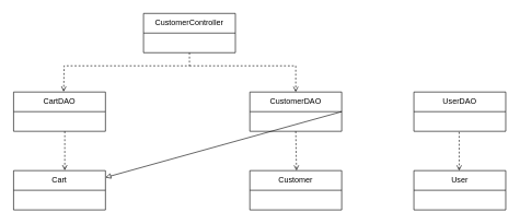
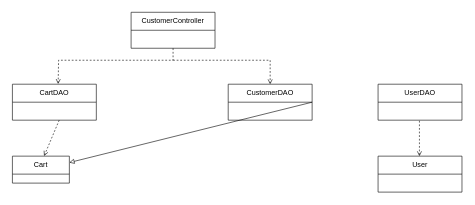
- <mxCell id="12" value="" style="endArrow=open;html=1;rounded=0;entryX=0.508;entryY=0;entryDx=0;entryDy=0;endFill=0;dashed=1;exitX=0.5;exitY=1;exitDx=0;exitDy=0;entryPerimeter=0;" edge="1" parent="1" source="5" target="6"><mxGeometry width="50" height="50" relative="1" as="geometry"><mxPoint x="448" y="200" as="sourcePoint" /><mxPoint x="450.08" y="259.4" as="targetPoint" /><Array as="points" /></mxGeometry></mxCell>
- <mxCell id="4" value="Cart" style="swimlane;fontStyle=0;childLayout=stackLayout;horizontal=1;startSize=30;horizontalStack=0;resizeParent=1;resizeParentMax=0;resizeLast=0;collapsible=1;marginBottom=0;whiteSpace=wrap;html=1;" vertex="1" parent="1"><mxGeometry x="20" y="260" width="140" height="60" as="geometry" /></mxCell>
+ <mxCell id="4" value="Cart" style="swimlane;fontStyle=0;childLayout=stackLayout;horizontal=1;startSize=30;horizontalStack=0;resizeParent=1;resizeParentMax=0;resizeLast=0;collapsible=1;marginBottom=0;whiteSpace=wrap;html=1;" vertex="1" parent="1"><mxGeometry x="20" y="260" width="95" height="45" as="geometry" /></mxCell>
- <mxCell id="6" value="Customer" style="swimlane;fontStyle=0;childLayout=stackLayout;horizontal=1;startSize=30;horizontalStack=0;resizeParent=1;resizeParentMax=0;resizeLast=0;collapsible=1;marginBottom=0;whiteSpace=wrap;html=1;" vertex="1" parent="1"><mxGeometry x="380" y="260" width="140" height="60" as="geometry" /></mxCell>
